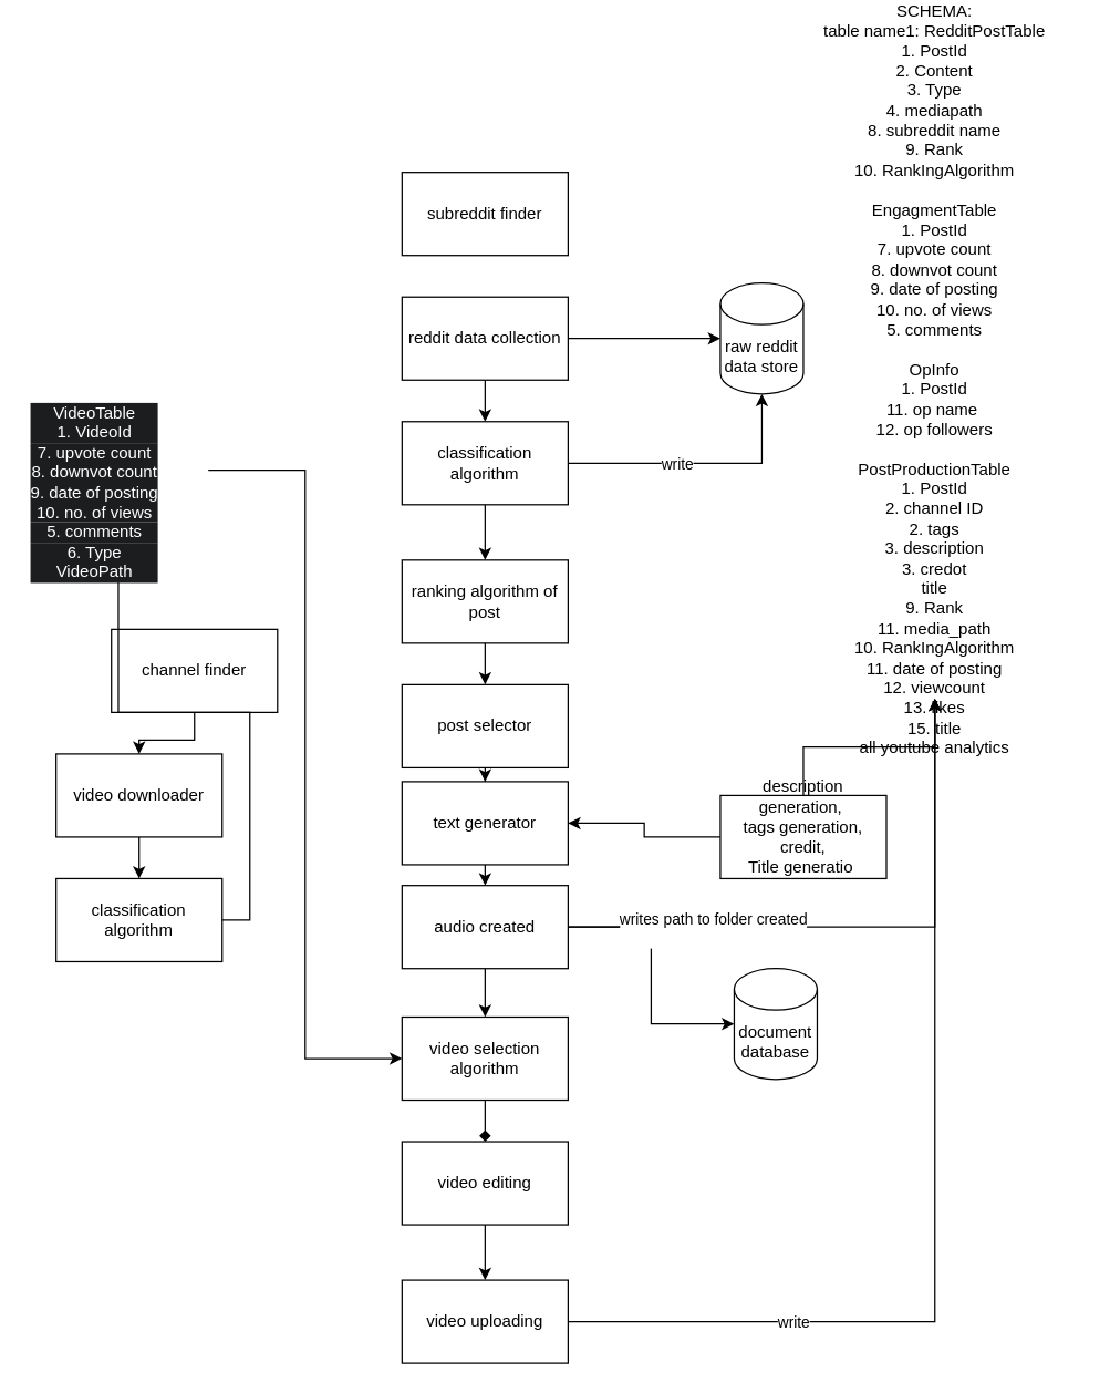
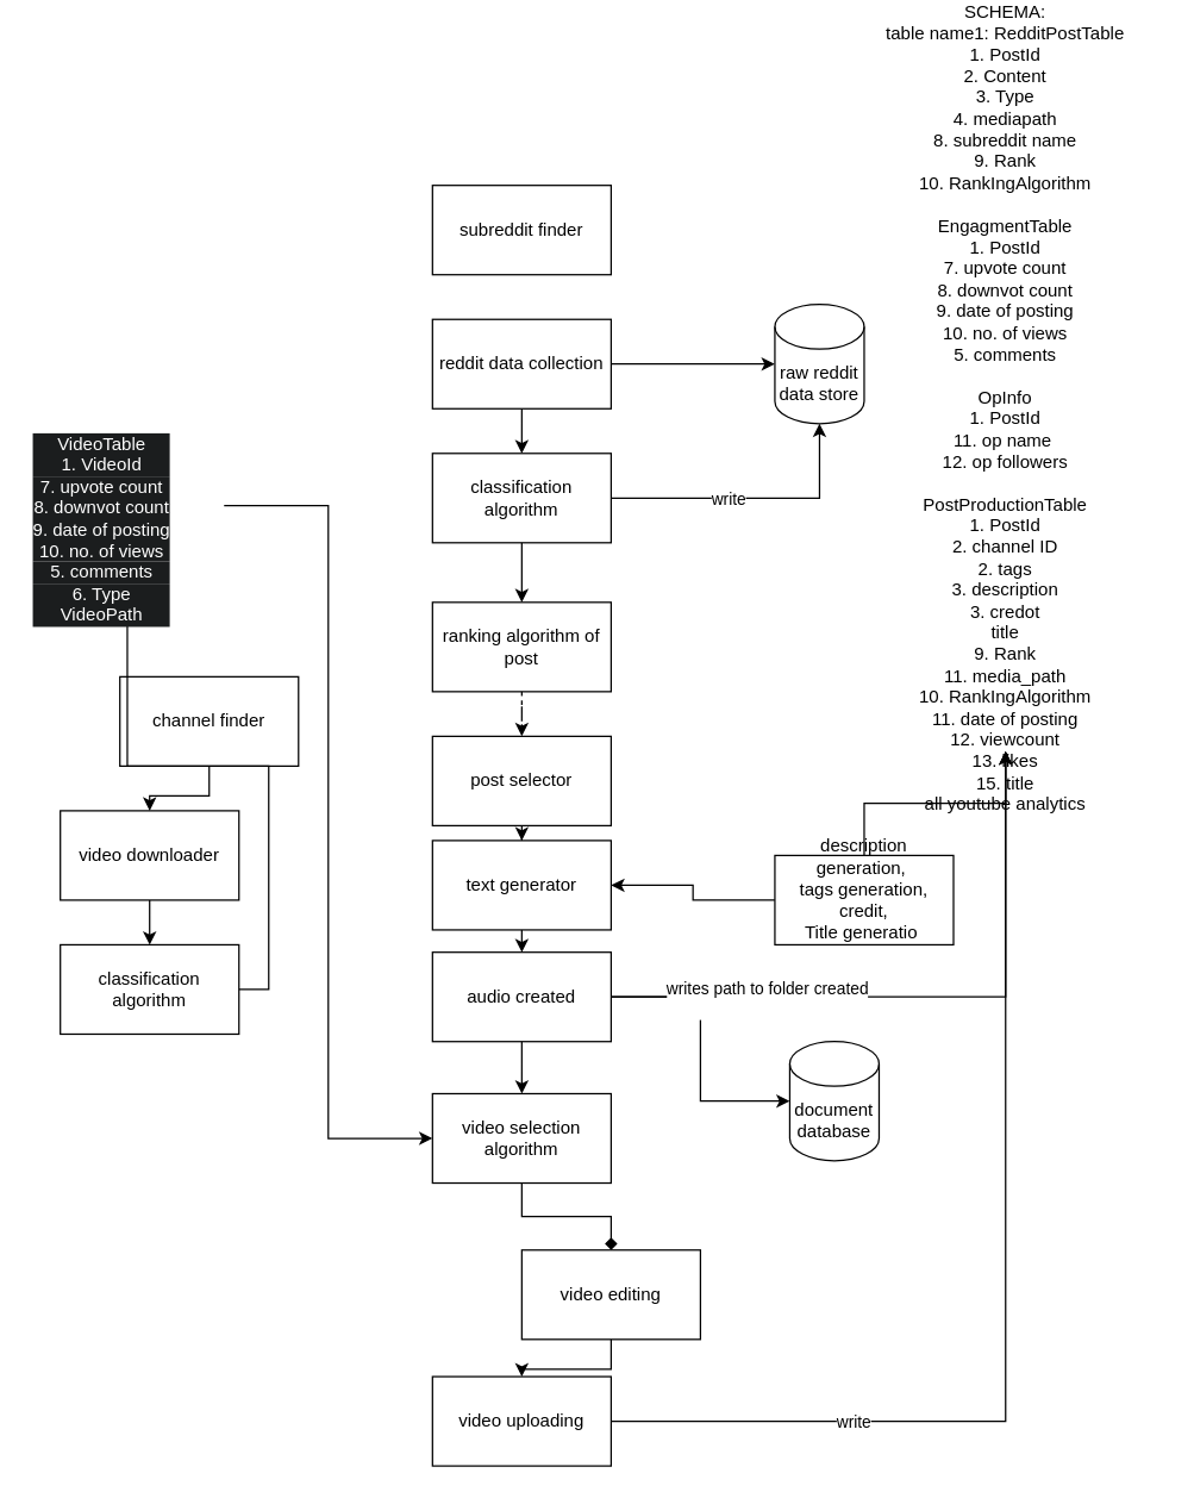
- <mxCell id="5" style="edgeStyle=orthogonalEdgeStyle;rounded=0;orthogonalLoop=1;jettySize=auto;html=1;exitX=0.5;exitY=1;exitDx=0;exitDy=0;" parent="1" source="6" target="15" edge="1"><mxGeometry relative="1" as="geometry"><mxPoint x="350" y="400" as="targetPoint" /></mxGeometry></mxCell>
+ <mxCell id="5" style="edgeStyle=orthogonalEdgeStyle;rounded=0;orthogonalLoop=1;jettySize=auto;html=1;exitX=0.5;exitY=1;exitDx=0;exitDy=0;dashed=1;" parent="1" source="6" target="15" edge="1"><mxGeometry relative="1" as="geometry"><mxPoint x="350" y="400" as="targetPoint" /></mxGeometry></mxCell>
- <mxCell id="24" value="video editing" style="rounded=0;whiteSpace=wrap;html=1;" parent="1" vertex="1"><mxGeometry x="290" y="720" width="120" height="60" as="geometry" /></mxCell>
+ <mxCell id="24" value="video editing" style="rounded=0;whiteSpace=wrap;html=1;" parent="1" vertex="1"><mxGeometry x="350" y="735" width="120" height="60" as="geometry" /></mxCell>
